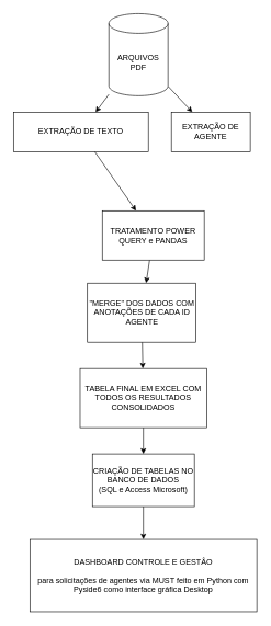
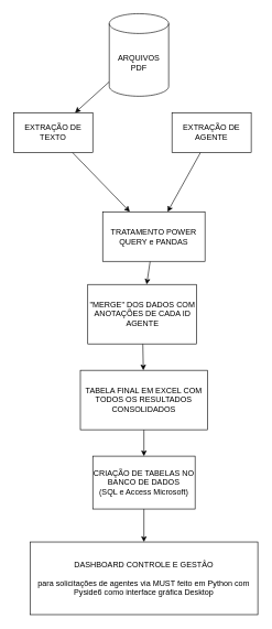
- <mxCell id="5" style="edgeStyle=none;html=1;" parent="1" source="6" target="8" edge="1"><mxGeometry relative="1" as="geometry" /></mxCell>
- <mxCell id="3" value="EXTRAÇÃO DE TEXTO" style="rounded=0;whiteSpace=wrap;html=1;" parent="1" vertex="1"><mxGeometry x="20" y="170" width="205" height="60" as="geometry" /></mxCell>
+ <mxCell id="3" value="EXTRAÇÃO DE TEXTO" style="rounded=0;whiteSpace=wrap;html=1;" parent="1" vertex="1"><mxGeometry x="20" y="170" width="120" height="60" as="geometry" /></mxCell>
+ <mxCell id="7" value="" style="edgeStyle=none;html=1;" parent="1" source="8" target="10" edge="1"><mxGeometry relative="1" as="geometry" /></mxCell>
